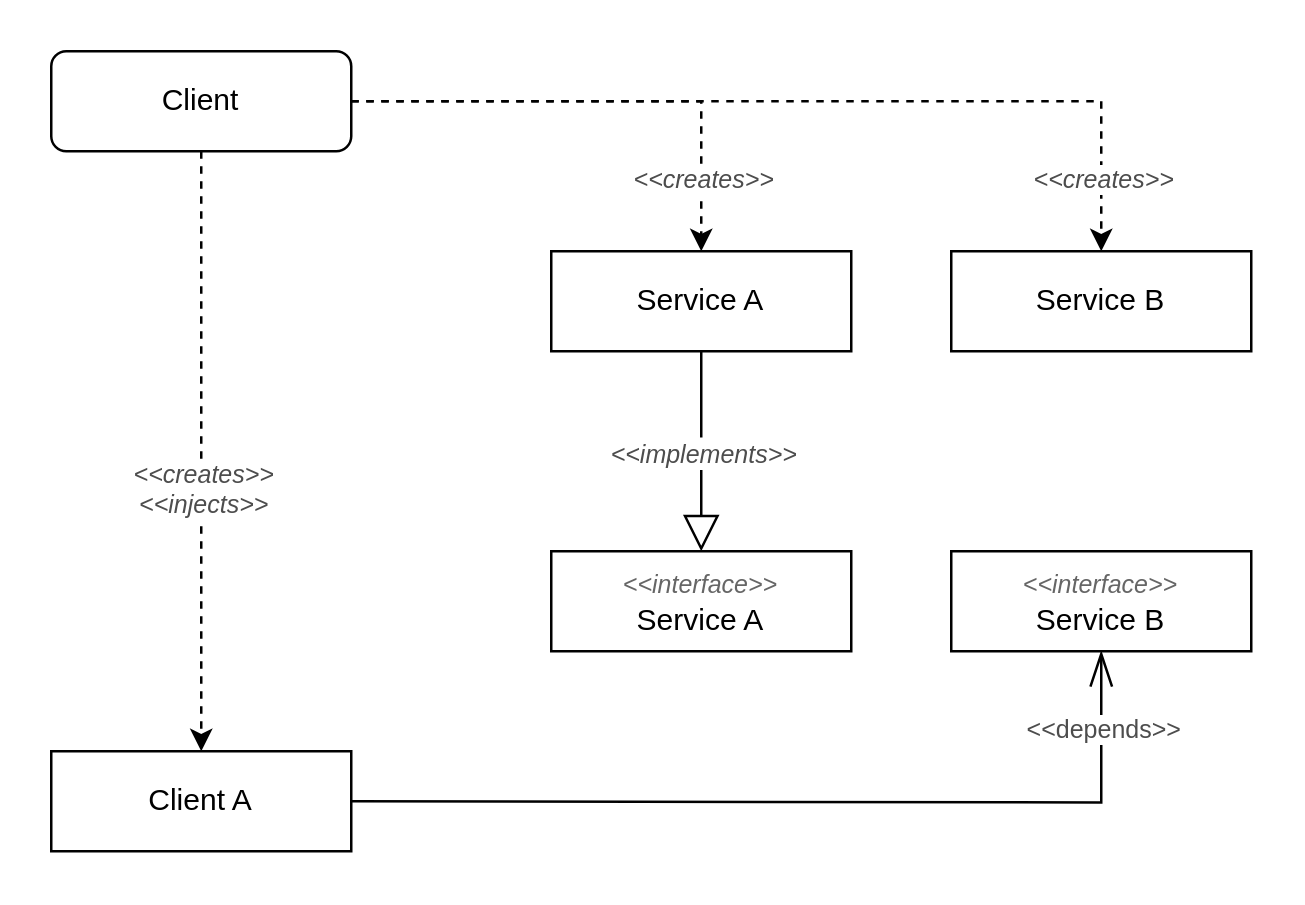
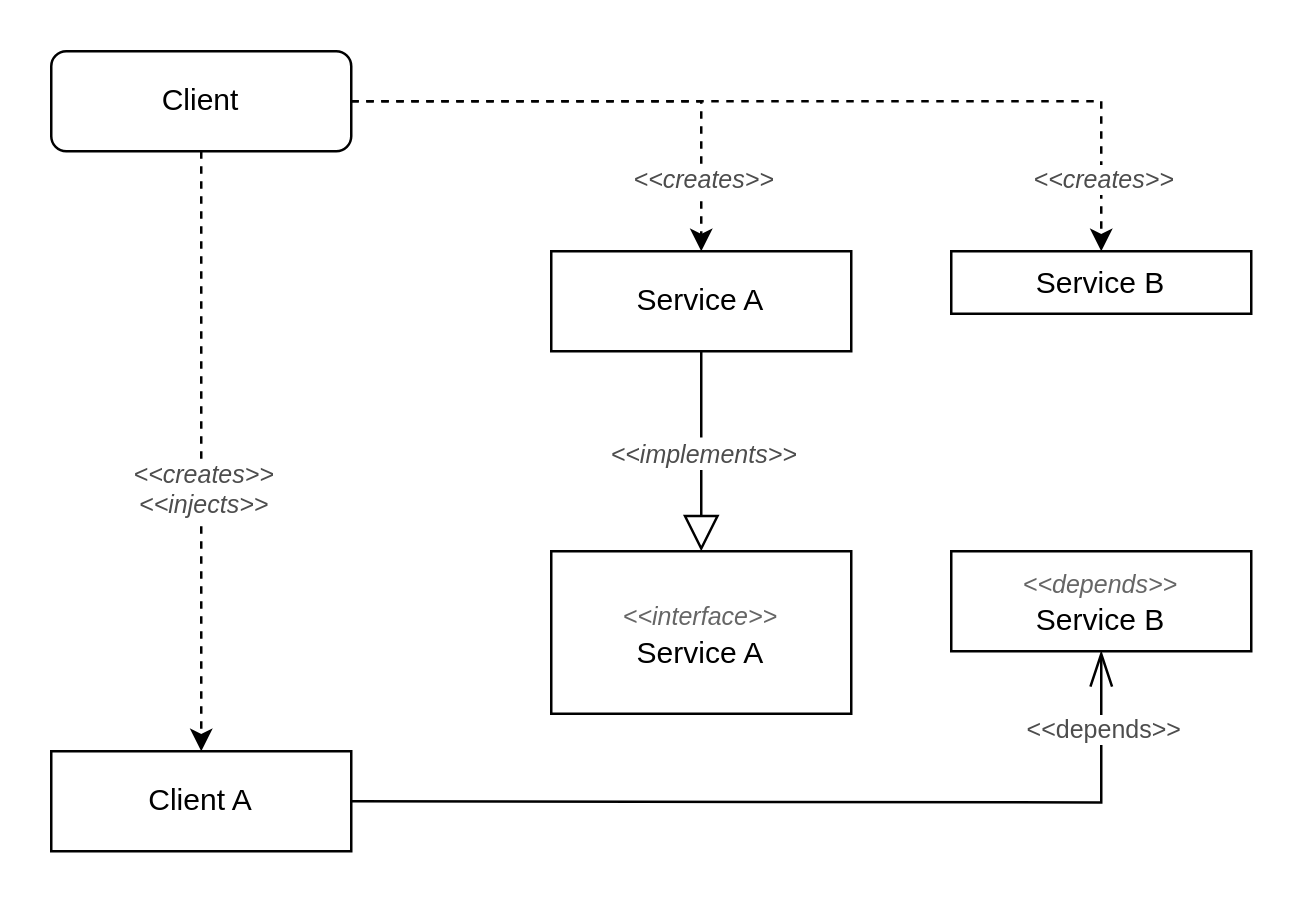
- <mxCell id="13" value="Service B" style="rounded=0;whiteSpace=wrap;html=1;" vertex="1" parent="1"><mxGeometry x="380" y="100" width="120" height="40" as="geometry" /></mxCell>
+ <mxCell id="13" value="Service B" style="rounded=0;whiteSpace=wrap;html=1;" vertex="1" parent="1"><mxGeometry x="380" y="100" width="120" height="25" as="geometry" /></mxCell>
- <mxCell id="14" value="&lt;font style=&quot;font-size: 10px&quot; color=&quot;#666666&quot;&gt;&lt;i&gt;&amp;lt;&amp;lt;interface&amp;gt;&amp;gt;&lt;/i&gt;&lt;br&gt;&lt;/font&gt;Service A" style="rounded=0;whiteSpace=wrap;html=1;align=center;line-height: 1em;" vertex="1" parent="1"><mxGeometry x="220" y="220" width="120" height="40" as="geometry" /></mxCell>
+ <mxCell id="14" value="&lt;font style=&quot;font-size: 10px&quot; color=&quot;#666666&quot;&gt;&lt;i&gt;&amp;lt;&amp;lt;interface&amp;gt;&amp;gt;&lt;/i&gt;&lt;br&gt;&lt;/font&gt;Service A" style="rounded=0;whiteSpace=wrap;html=1;align=center;line-height: 1em;" vertex="1" parent="1"><mxGeometry x="220" y="220" width="120" height="65" as="geometry" /></mxCell>
- <mxCell id="15" value="&lt;font style=&quot;font-size: 10px&quot; color=&quot;#666666&quot;&gt;&lt;i&gt;&amp;lt;&amp;lt;interface&amp;gt;&amp;gt;&lt;/i&gt;&lt;br&gt;&lt;/font&gt;Service B" style="rounded=0;whiteSpace=wrap;html=1;align=center;" vertex="1" parent="1"><mxGeometry x="380" y="220" width="120" height="40" as="geometry" /></mxCell>
+ <mxCell id="15" value="&lt;font style=&quot;font-size: 10px&quot; color=&quot;#666666&quot;&gt;&lt;i&gt;&amp;lt;&amp;lt;depends&amp;gt;&amp;gt;&lt;/i&gt;&lt;br&gt;&lt;/font&gt;Service B" style="rounded=0;whiteSpace=wrap;html=1;align=center;" vertex="1" parent="1"><mxGeometry x="380" y="220" width="120" height="40" as="geometry" /></mxCell>
